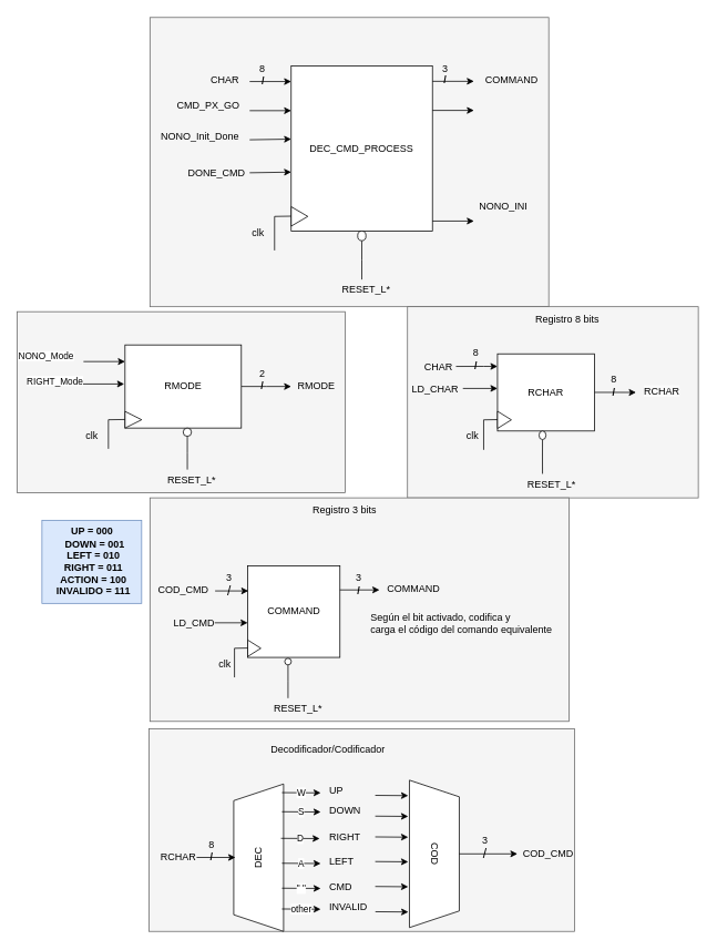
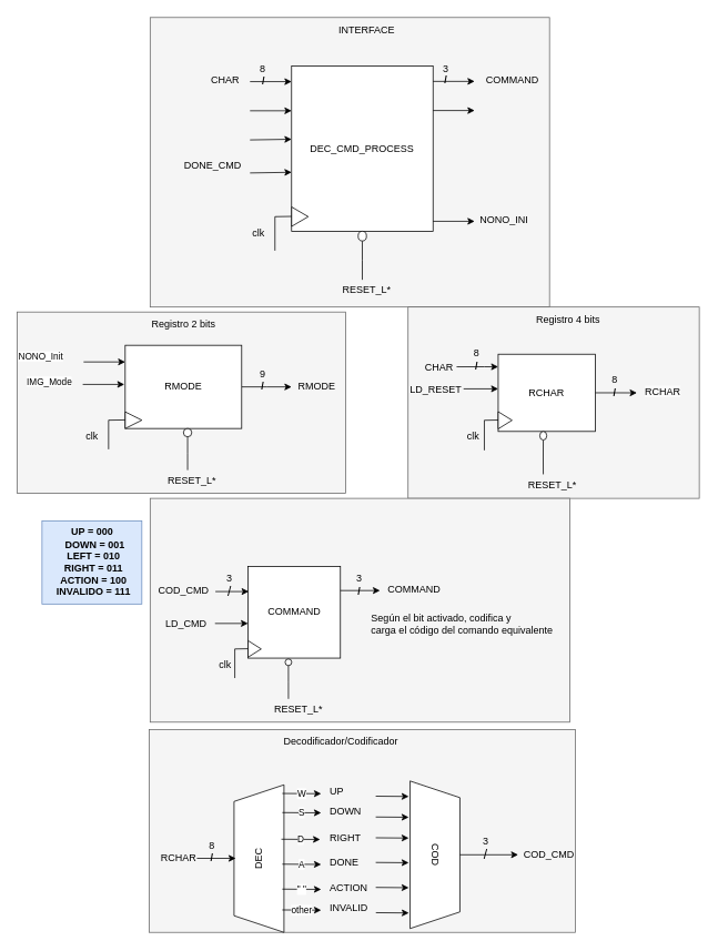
+ <mxCell id="43" value="INTERFACE" style="text;html=1;align=center;verticalAlign=middle;resizable=0;points=[];autosize=1;strokeColor=none;fillColor=none;" parent="19" vertex="1"><mxGeometry x="215" width="90" height="30" as="geometry" /></mxCell>
- <mxCell id="44" value="CMD_PX_GO" style="text;html=1;align=center;verticalAlign=middle;resizable=0;points=[];autosize=1;strokeColor=none;fillColor=none;" parent="19" vertex="1"><mxGeometry x="20" y="91.087" width="100" height="30" as="geometry" /></mxCell>
- <mxCell id="28" value="NONO_Init_Done" style="text;html=1;align=center;verticalAlign=middle;resizable=0;points=[];autosize=1;strokeColor=none;fillColor=none;" parent="20" vertex="1"><mxGeometry y="93.423" width="120" height="30" as="geometry" /></mxCell>
- <mxCell id="30" value="DONE_CMD" style="text;html=1;align=center;verticalAlign=middle;resizable=0;points=[];autosize=1;strokeColor=none;fillColor=none;" parent="20" vertex="1"><mxGeometry x="35" y="138.456" width="90" height="30" as="geometry" /></mxCell>
+ <mxCell id="30" value="DONE_CMD" style="text;html=1;align=center;verticalAlign=middle;resizable=0;points=[];autosize=1;strokeColor=none;fillColor=none;" parent="20" vertex="1"><mxGeometry x="30" y="128.456" width="90" height="30" as="geometry" /></mxCell>
- <mxCell id="35" value="NONO_INI" style="text;html=1;align=center;verticalAlign=middle;resizable=0;points=[];autosize=1;strokeColor=none;fillColor=none;" parent="20" vertex="1"><mxGeometry x="385" y="177.685" width="80" height="30" as="geometry" /></mxCell>
+ <mxCell id="35" value="NONO_INI" style="text;html=1;align=center;verticalAlign=middle;resizable=0;points=[];autosize=1;strokeColor=none;fillColor=none;" parent="20" vertex="1"><mxGeometry x="385" y="192.685" width="80" height="30" as="geometry" /></mxCell>
- <mxCell id="64" value="Registro 8 bits" style="text;html=1;align=center;verticalAlign=middle;resizable=0;points=[];autosize=1;strokeColor=none;fillColor=none;" parent="46" vertex="1"><mxGeometry x="141.667" width="100" height="30" as="geometry" /></mxCell>
+ <mxCell id="64" value="Registro 4 bits" style="text;html=1;align=center;verticalAlign=middle;resizable=0;points=[];autosize=1;strokeColor=none;fillColor=none;" parent="46" vertex="1"><mxGeometry x="141.667" width="100" height="30" as="geometry" /></mxCell>
+ <mxCell id="12" value="Registro 2 bits" style="text;html=1;align=center;verticalAlign=middle;resizable=0;points=[];autosize=1;strokeColor=none;fillColor=none;" parent="2" vertex="1"><mxGeometry x="150" width="100" height="30" as="geometry" /></mxCell>
- <mxCell id="10" value="&lt;span style=&quot;color: rgb(0, 0, 0); font-family: Helvetica; font-size: 11px; font-style: normal; font-variant-ligatures: normal; font-variant-caps: normal; font-weight: 400; letter-spacing: normal; orphans: 2; text-align: center; text-indent: 0px; text-transform: none; widows: 2; word-spacing: 0px; -webkit-text-stroke-width: 0px; background-color: rgb(255, 255, 255); text-decoration-thickness: initial; text-decoration-style: initial; text-decoration-color: initial; float: none; display: inline !important;&quot;&gt;NONO_Mode&lt;/span&gt;" style="text;whiteSpace=wrap;html=1;" parent="2" vertex="1"><mxGeometry y="40" width="100" height="40" as="geometry" /></mxCell>
+ <mxCell id="10" value="&lt;span style=&quot;color: rgb(0, 0, 0); font-family: Helvetica; font-size: 11px; font-style: normal; font-variant-ligatures: normal; font-variant-caps: normal; font-weight: 400; letter-spacing: normal; orphans: 2; text-align: center; text-indent: 0px; text-transform: none; widows: 2; word-spacing: 0px; -webkit-text-stroke-width: 0px; background-color: rgb(255, 255, 255); text-decoration-thickness: initial; text-decoration-style: initial; text-decoration-color: initial; float: none; display: inline !important;&quot;&gt;NONO_Init&lt;/span&gt;" style="text;whiteSpace=wrap;html=1;" parent="2" vertex="1"><mxGeometry y="40" width="100" height="40" as="geometry" /></mxCell>
- <mxCell id="8" value="2" style="text;html=1;align=center;verticalAlign=middle;resizable=0;points=[];autosize=1;strokeColor=none;fillColor=none;" parent="2" vertex="1"><mxGeometry x="280" y="60" width="30" height="30" as="geometry" /></mxCell>
+ <mxCell id="8" value="9" style="text;html=1;align=center;verticalAlign=middle;resizable=0;points=[];autosize=1;strokeColor=none;fillColor=none;" parent="2" vertex="1"><mxGeometry x="280" y="60" width="30" height="30" as="geometry" /></mxCell>
- <mxCell id="9" value="&lt;span style=&quot;color: rgb(0, 0, 0); font-family: Helvetica; font-size: 11px; font-style: normal; font-variant-ligatures: normal; font-variant-caps: normal; font-weight: 400; letter-spacing: normal; orphans: 2; text-align: center; text-indent: 0px; text-transform: none; widows: 2; word-spacing: 0px; -webkit-text-stroke-width: 0px; background-color: rgb(255, 255, 255); text-decoration-thickness: initial; text-decoration-style: initial; text-decoration-color: initial; float: none; display: inline !important;&quot;&gt;RIGHT_Mode&lt;/span&gt;" style="text;whiteSpace=wrap;html=1;" parent="2" vertex="1"><mxGeometry x="10" y="70" width="90" height="40" as="geometry" /></mxCell>
+ <mxCell id="9" value="&lt;span style=&quot;color: rgb(0, 0, 0); font-family: Helvetica; font-size: 11px; font-style: normal; font-variant-ligatures: normal; font-variant-caps: normal; font-weight: 400; letter-spacing: normal; orphans: 2; text-align: center; text-indent: 0px; text-transform: none; widows: 2; word-spacing: 0px; -webkit-text-stroke-width: 0px; background-color: rgb(255, 255, 255); text-decoration-thickness: initial; text-decoration-style: initial; text-decoration-color: initial; float: none; display: inline !important;&quot;&gt;IMG_Mode&lt;/span&gt;" style="text;whiteSpace=wrap;html=1;" parent="2" vertex="1"><mxGeometry x="10" y="70" width="90" height="40" as="geometry" /></mxCell>
- <mxCell id="56" value="LD_CHAR" style="text;html=1;align=center;verticalAlign=middle;resizable=0;points=[];autosize=1;strokeColor=none;fillColor=none;" parent="46" vertex="1"><mxGeometry x="-7" y="83.543" width="80" height="30" as="geometry" /></mxCell>
+ <mxCell id="56" value="LD_RESET" style="text;html=1;align=center;verticalAlign=middle;resizable=0;points=[];autosize=1;strokeColor=none;fillColor=none;" parent="46" vertex="1"><mxGeometry x="-7" y="83.543" width="80" height="30" as="geometry" /></mxCell>
- <mxCell id="84" value="Registro 3 bits" style="text;html=1;align=center;verticalAlign=middle;resizable=0;points=[];autosize=1;strokeColor=none;fillColor=none;container=0;" parent="65" vertex="1"><mxGeometry x="184.214" width="100" height="30" as="geometry" /></mxCell>
- <mxCell id="73" value="LD_CMD" style="text;html=1;align=center;verticalAlign=middle;resizable=0;points=[];autosize=1;strokeColor=none;fillColor=none;container=0;" parent="65" vertex="1"><mxGeometry x="18.43" y="136" width="70" height="30" as="geometry" /></mxCell>
+ <mxCell id="73" value="LD_CMD" style="text;html=1;align=center;verticalAlign=middle;resizable=0;points=[];autosize=1;strokeColor=none;fillColor=none;container=0;" parent="65" vertex="1"><mxGeometry x="8.43" y="136" width="70" height="30" as="geometry" /></mxCell>
- <mxCell id="114" value="Decodificador/Codificador" style="text;html=1;align=center;verticalAlign=middle;resizable=0;points=[];autosize=1;strokeColor=none;fillColor=none;" parent="85" vertex="1"><mxGeometry x="135" y="10" width="160" height="30" as="geometry" /></mxCell>
+ <mxCell id="114" value="Decodificador/Codificador" style="text;html=1;align=center;verticalAlign=middle;resizable=0;points=[];autosize=1;strokeColor=none;fillColor=none;" parent="85" vertex="1"><mxGeometry x="150" width="160" height="30" as="geometry" /></mxCell>
- <mxCell id="105" value="LEFT" style="text;html=1;align=left;verticalAlign=middle;resizable=0;points=[];autosize=1;strokeColor=none;fillColor=none;" parent="85" vertex="1"><mxGeometry x="214.667" y="145" width="50" height="30" as="geometry" /></mxCell>
+ <mxCell id="105" value="DONE" style="text;html=1;align=left;verticalAlign=middle;resizable=0;points=[];autosize=1;strokeColor=none;fillColor=none;" parent="85" vertex="1"><mxGeometry x="214.667" y="145" width="50" height="30" as="geometry" /></mxCell>
- <mxCell id="107" value="CMD" style="text;html=1;align=left;verticalAlign=middle;resizable=0;points=[];autosize=1;strokeColor=none;fillColor=none;" parent="85" vertex="1"><mxGeometry x="214.667" y="175" width="70" height="30" as="geometry" /></mxCell>
+ <mxCell id="107" value="ACTION" style="text;html=1;align=left;verticalAlign=middle;resizable=0;points=[];autosize=1;strokeColor=none;fillColor=none;" parent="85" vertex="1"><mxGeometry x="214.667" y="175" width="70" height="30" as="geometry" /></mxCell>
